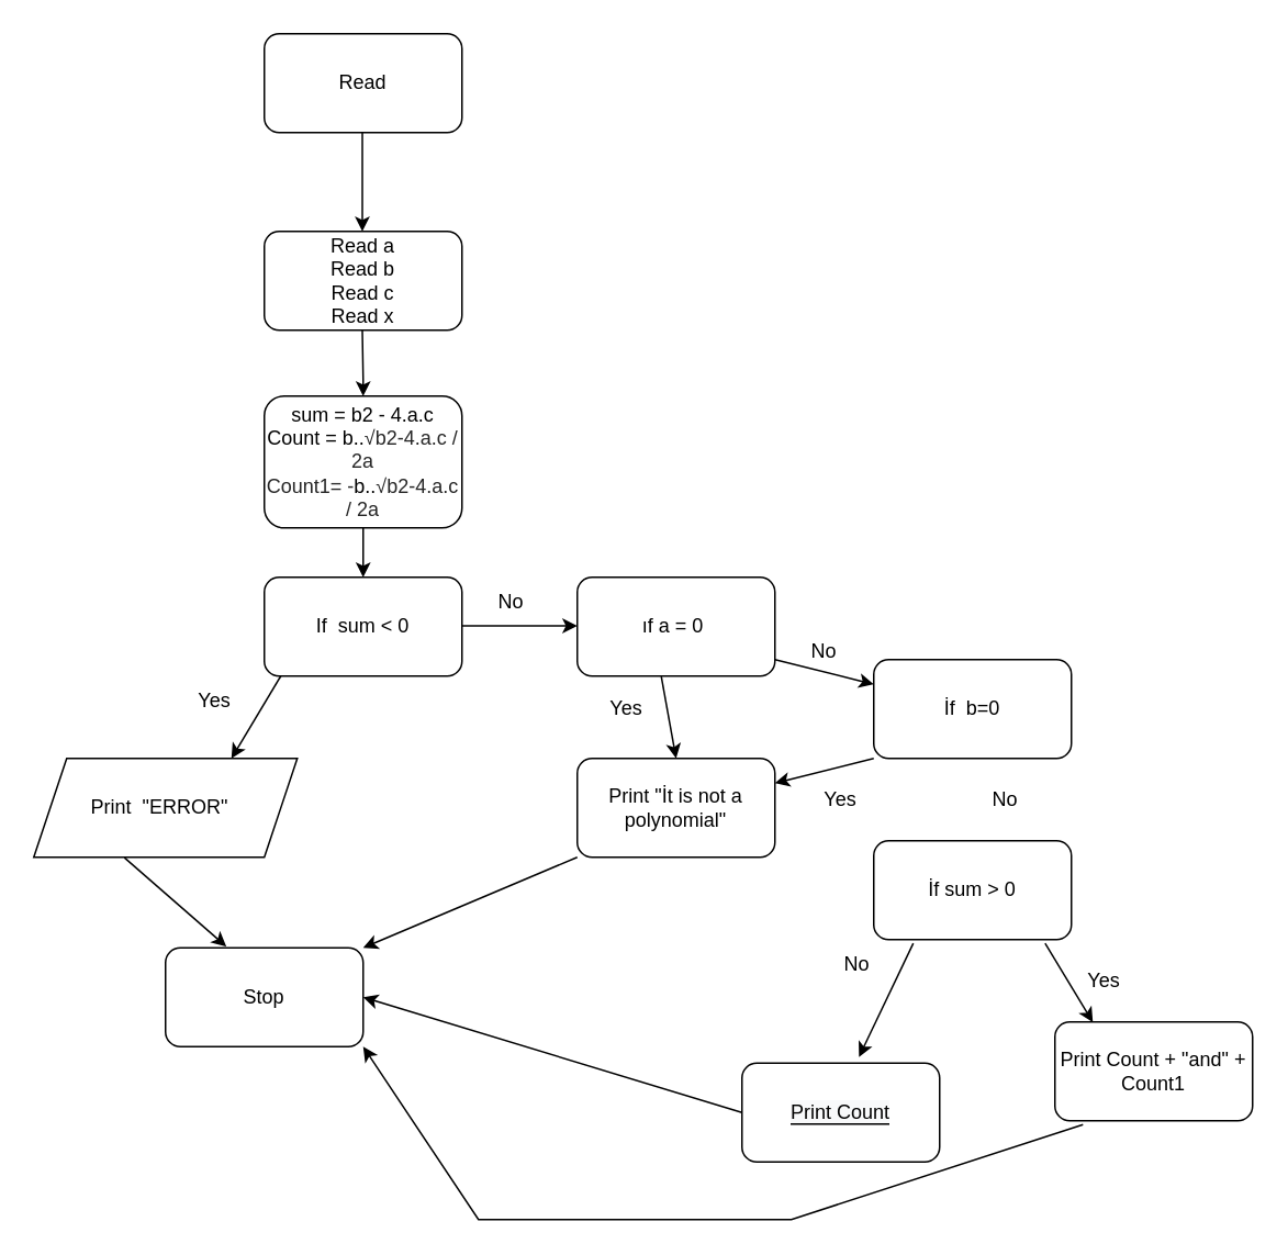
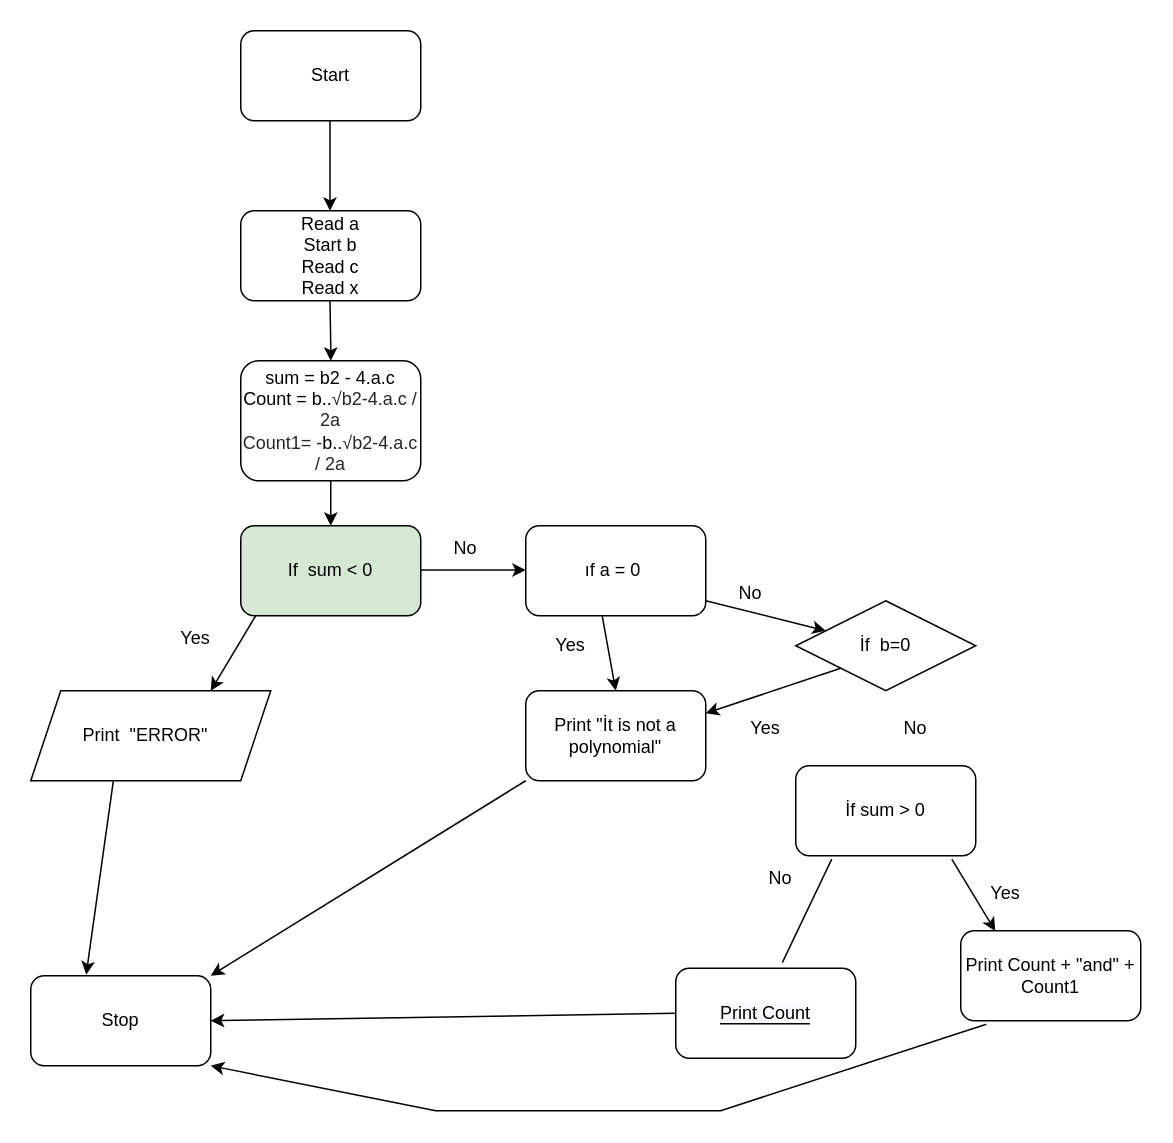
- <mxCell id="2" value="Read" style="rounded=1;whiteSpace=wrap;html=1;" parent="1" vertex="1"><mxGeometry x="160" y="20" width="120" height="60" as="geometry" /></mxCell>
+ <mxCell id="2" value="Start" style="rounded=1;whiteSpace=wrap;html=1;" parent="1" vertex="1"><mxGeometry x="160" y="20" width="120" height="60" as="geometry" /></mxCell>
- <mxCell id="4" value="Read a&lt;br&gt;Read b&lt;br&gt;Read c&lt;br&gt;Read x" style="rounded=1;whiteSpace=wrap;html=1;" parent="1" vertex="1"><mxGeometry x="160" y="140" width="120" height="60" as="geometry" /></mxCell>
+ <mxCell id="4" value="Read a&lt;br&gt;Start b&lt;br&gt;Read c&lt;br&gt;Read x" style="rounded=1;whiteSpace=wrap;html=1;" parent="1" vertex="1"><mxGeometry x="160" y="140" width="120" height="60" as="geometry" /></mxCell>
- <mxCell id="11" value="If&amp;nbsp; sum &amp;lt; 0" style="rounded=1;whiteSpace=wrap;html=1;" parent="1" vertex="1"><mxGeometry x="160" y="350" width="120" height="60" as="geometry" /></mxCell>
+ <mxCell id="11" value="If&amp;nbsp; sum &amp;lt; 0" style="rounded=1;whiteSpace=wrap;html=1;fillColor=#d5e8d4;" parent="1" vertex="1"><mxGeometry x="160" y="350" width="120" height="60" as="geometry" /></mxCell>
- <mxCell id="21" value="İf&amp;nbsp; b=0" style="rounded=1;whiteSpace=wrap;html=1;" parent="1" vertex="1"><mxGeometry x="530" y="400" width="120" height="60" as="geometry" /></mxCell>
+ <mxCell id="21" value="İf&amp;nbsp; b=0" style="rhombus;whiteSpace=wrap;html=1;" parent="1" vertex="1"><mxGeometry x="530" y="400" width="120" height="60" as="geometry" /></mxCell>
- <mxCell id="3" value="Stop" style="rounded=1;whiteSpace=wrap;html=1;" parent="1" vertex="1"><mxGeometry x="100" y="575" width="120" height="60" as="geometry" /></mxCell>
+ <mxCell id="3" value="Stop" style="rounded=1;whiteSpace=wrap;html=1;" parent="1" vertex="1"><mxGeometry x="20" y="650" width="120" height="60" as="geometry" /></mxCell>
- <mxCell id="29" value="" style="endArrow=classic;html=1;rounded=0;exitX=0.2;exitY=1.038;exitDx=0;exitDy=0;exitPerimeter=0;entryX=0.592;entryY=-0.062;entryDx=0;entryDy=0;entryPerimeter=0;" parent="1" source="25" target="27" edge="1"><mxGeometry width="50" height="50" relative="1" as="geometry"><mxPoint x="540" y="570" as="sourcePoint" /><mxPoint x="540.5" y="610" as="targetPoint" /></mxGeometry></mxCell>
+ <mxCell id="29" value="" style="endArrow=none;html=1;rounded=0;exitX=0.2;exitY=1.038;exitDx=0;exitDy=0;exitPerimeter=0;entryX=0.592;entryY=-0.062;entryDx=0;entryDy=0;entryPerimeter=0;" parent="1" source="25" target="27" edge="1"><mxGeometry width="50" height="50" relative="1" as="geometry"><mxPoint x="540" y="570" as="sourcePoint" /><mxPoint x="540.5" y="610" as="targetPoint" /></mxGeometry></mxCell>
